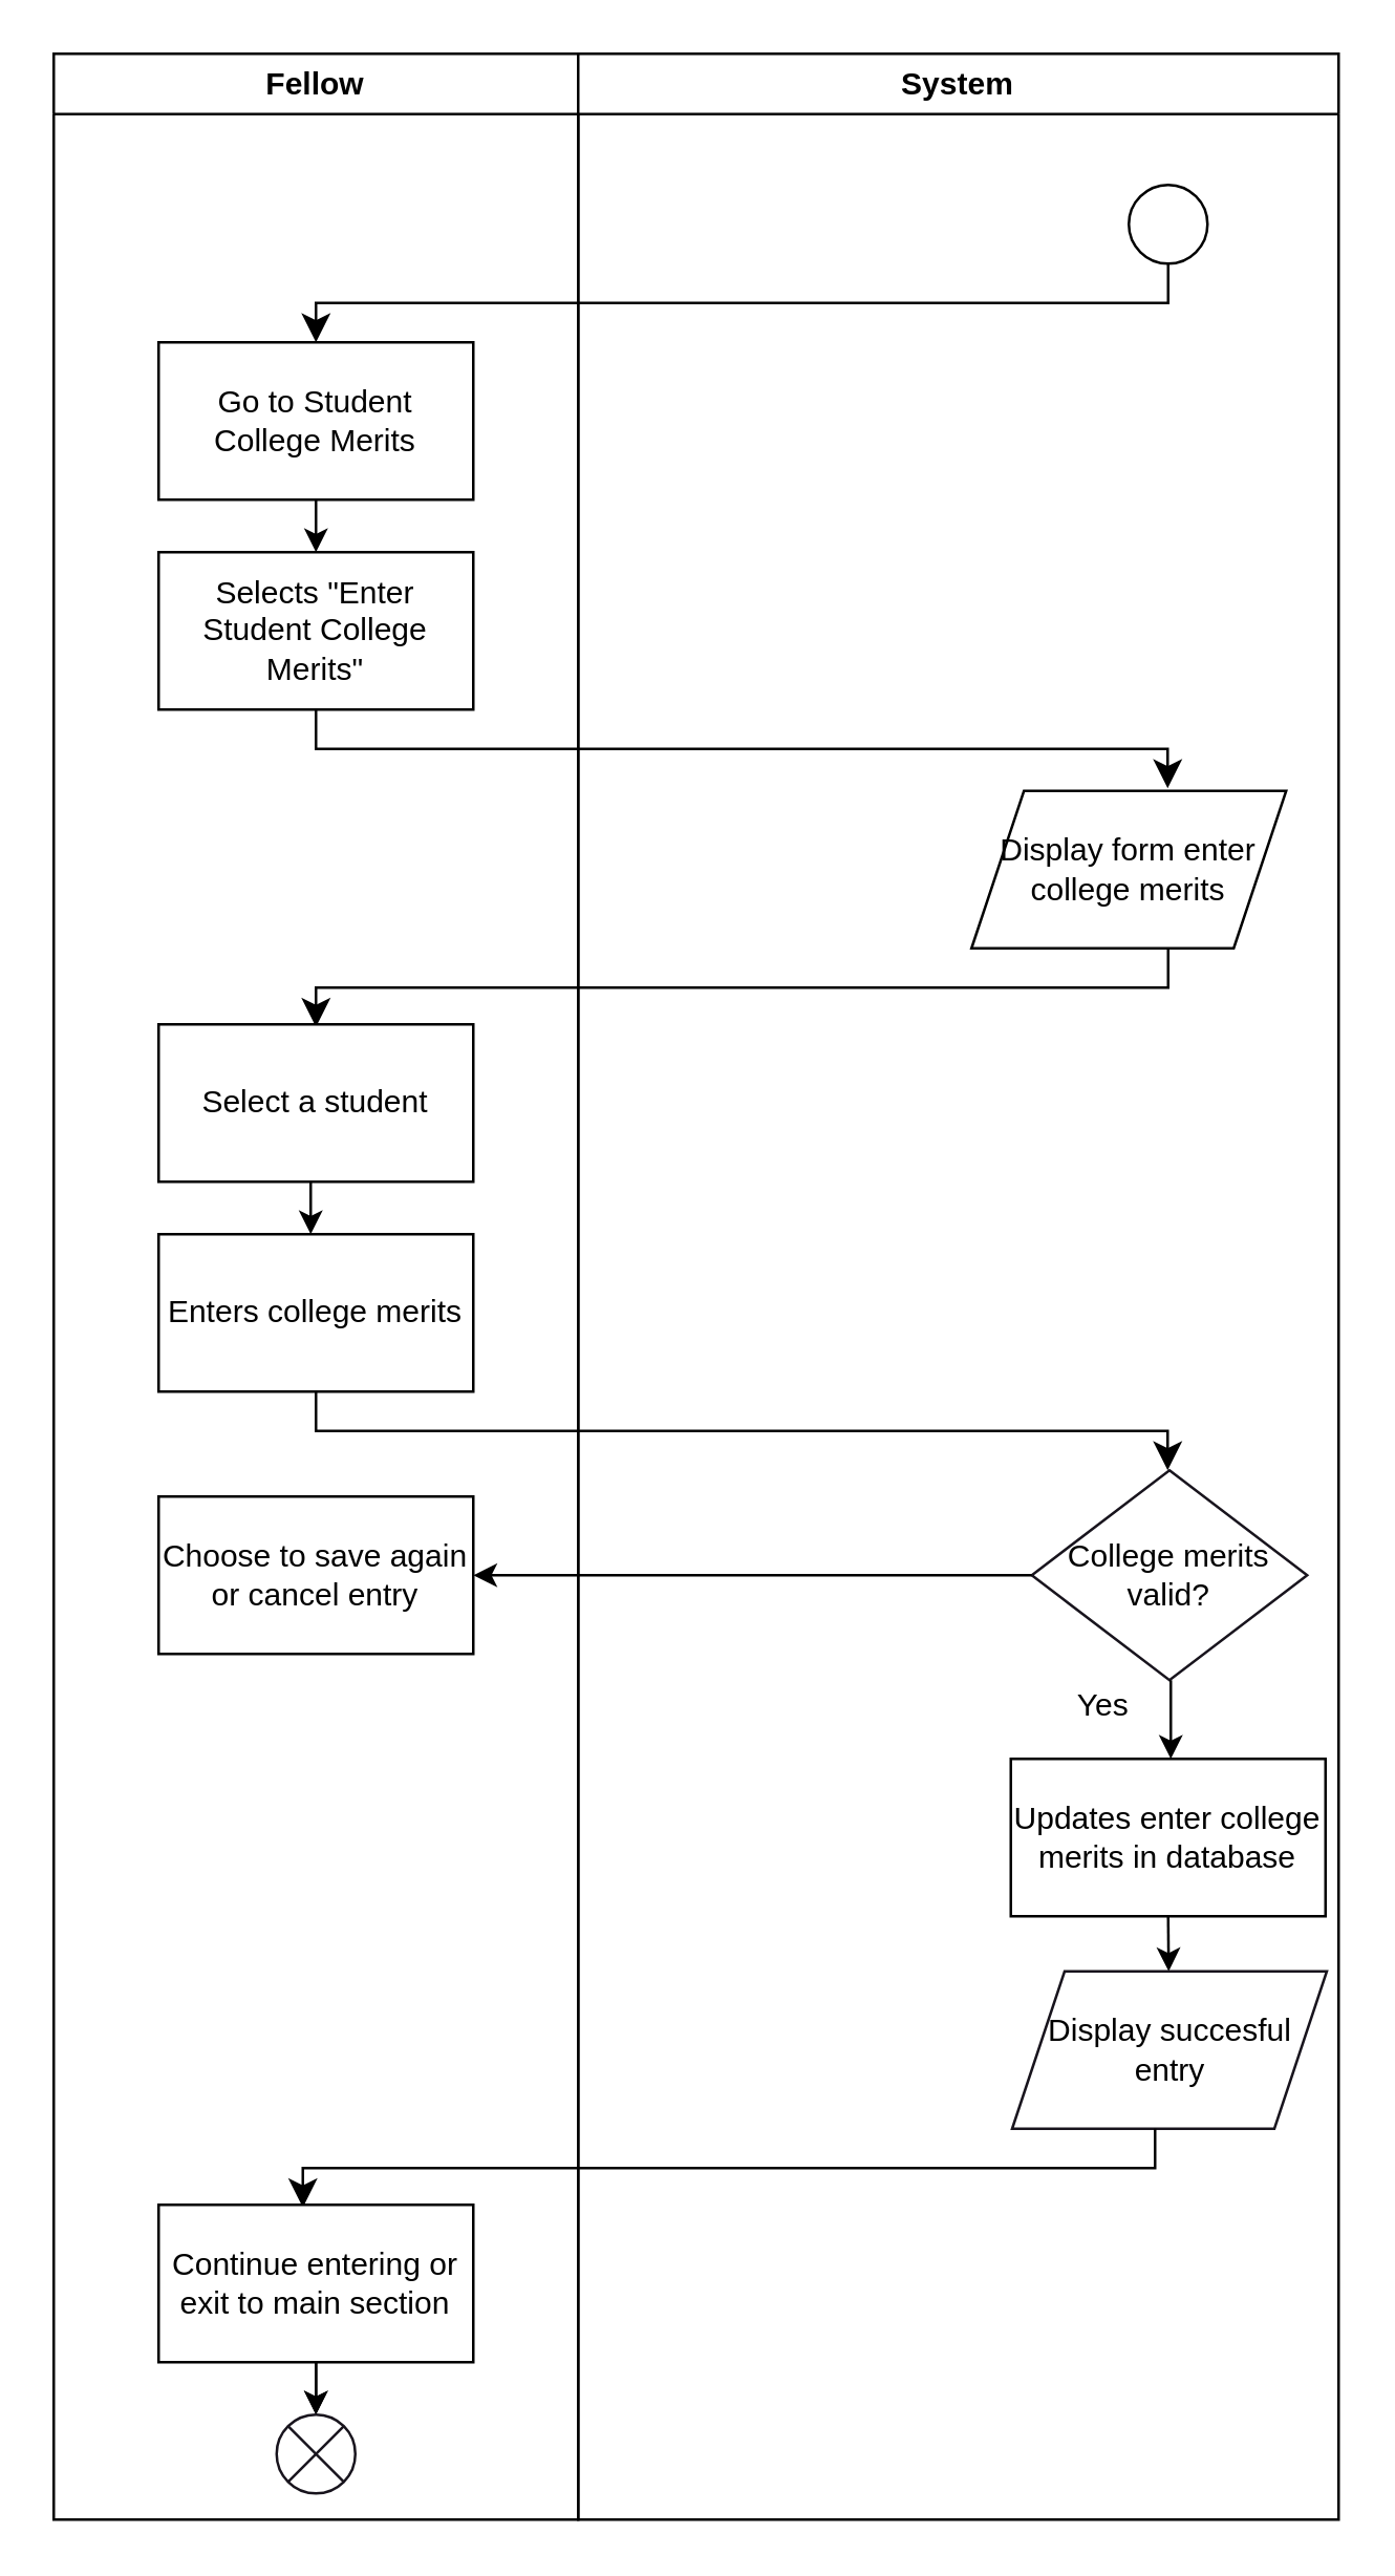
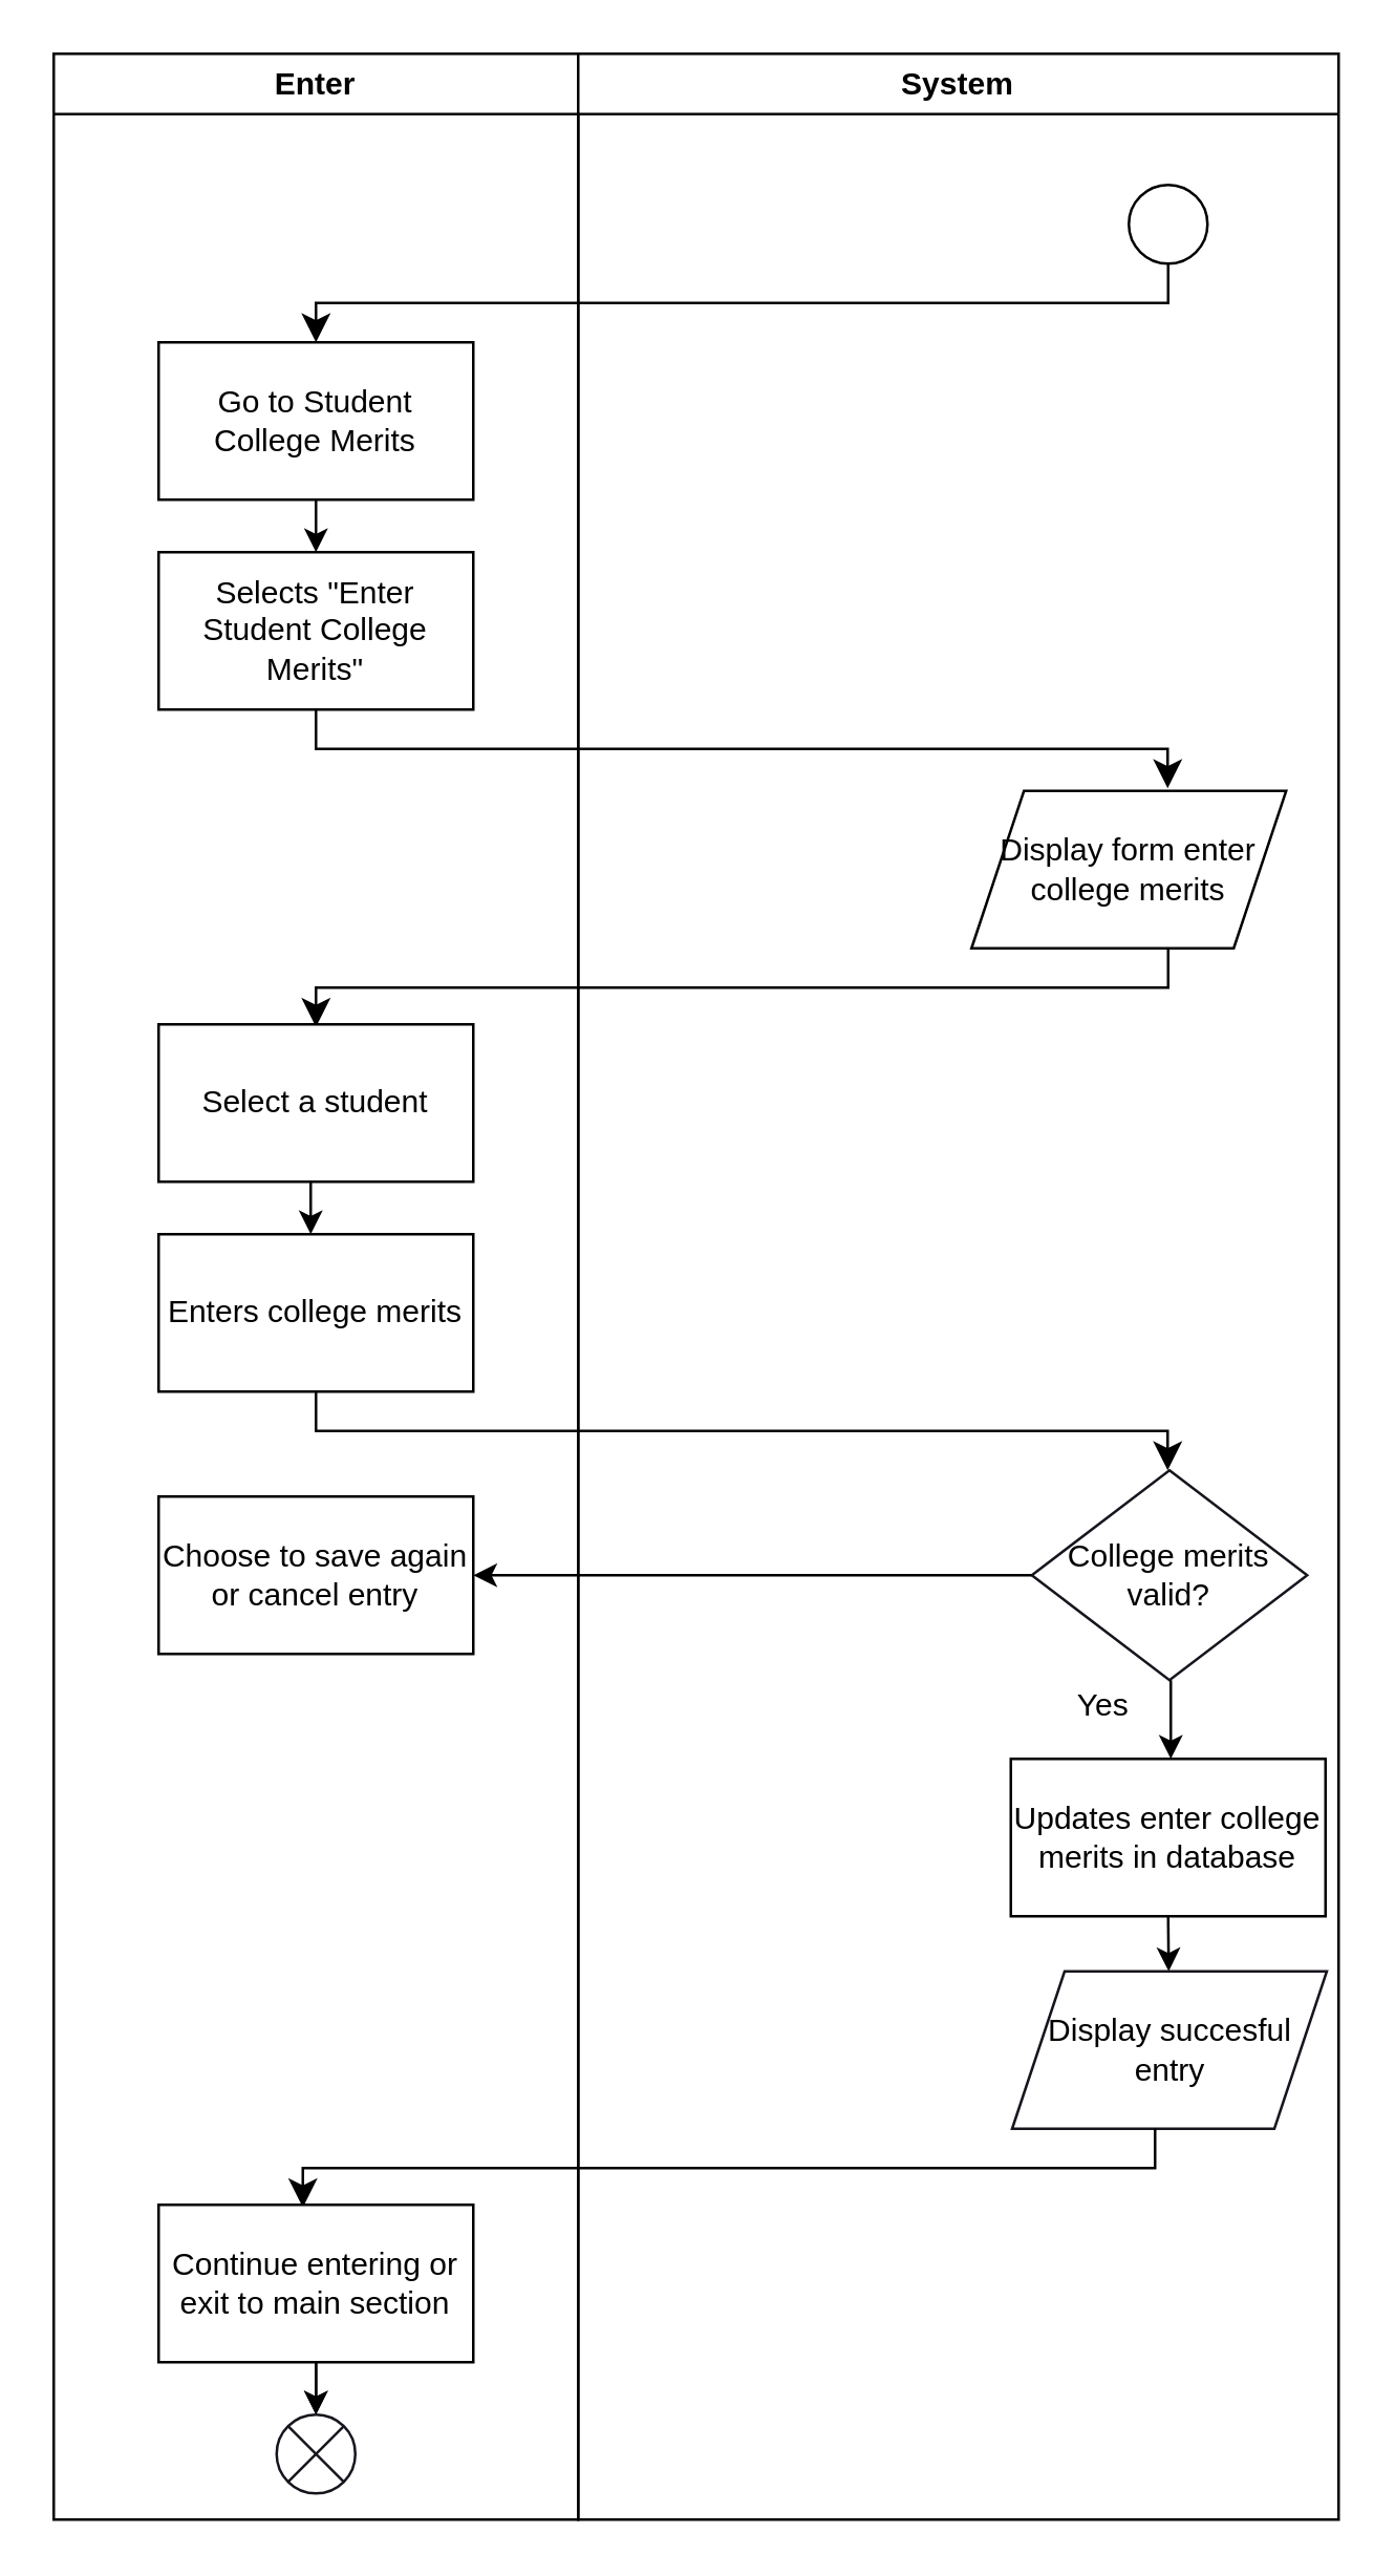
- <mxCell id="27" value="Fellow" style="swimlane;whiteSpace=wrap;html=1;fillColor=#FFFFFF;" parent="1" vertex="1"><mxGeometry x="20" width="200" height="940" as="geometry" y="20" /></mxCell>
+ <mxCell id="27" value="Enter" style="swimlane;whiteSpace=wrap;html=1;fillColor=#FFFFFF;" parent="1" vertex="1"><mxGeometry x="20" width="200" height="940" as="geometry" y="20" /></mxCell>
